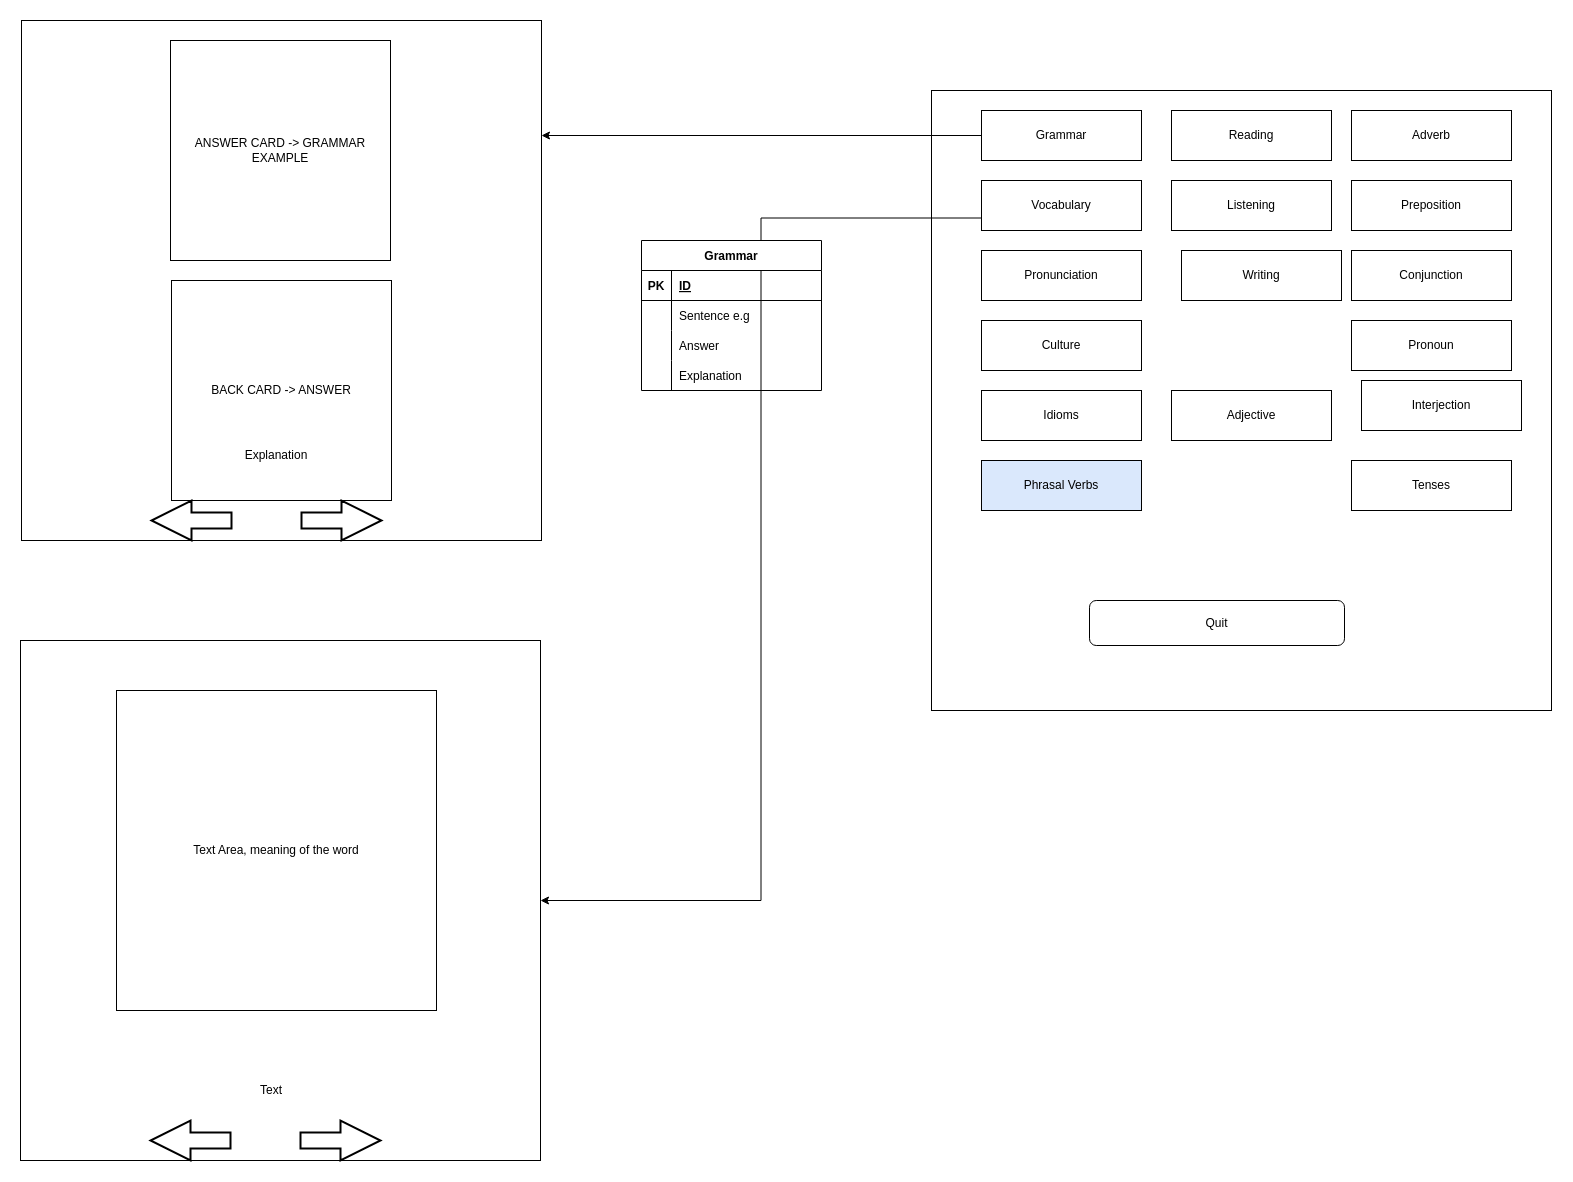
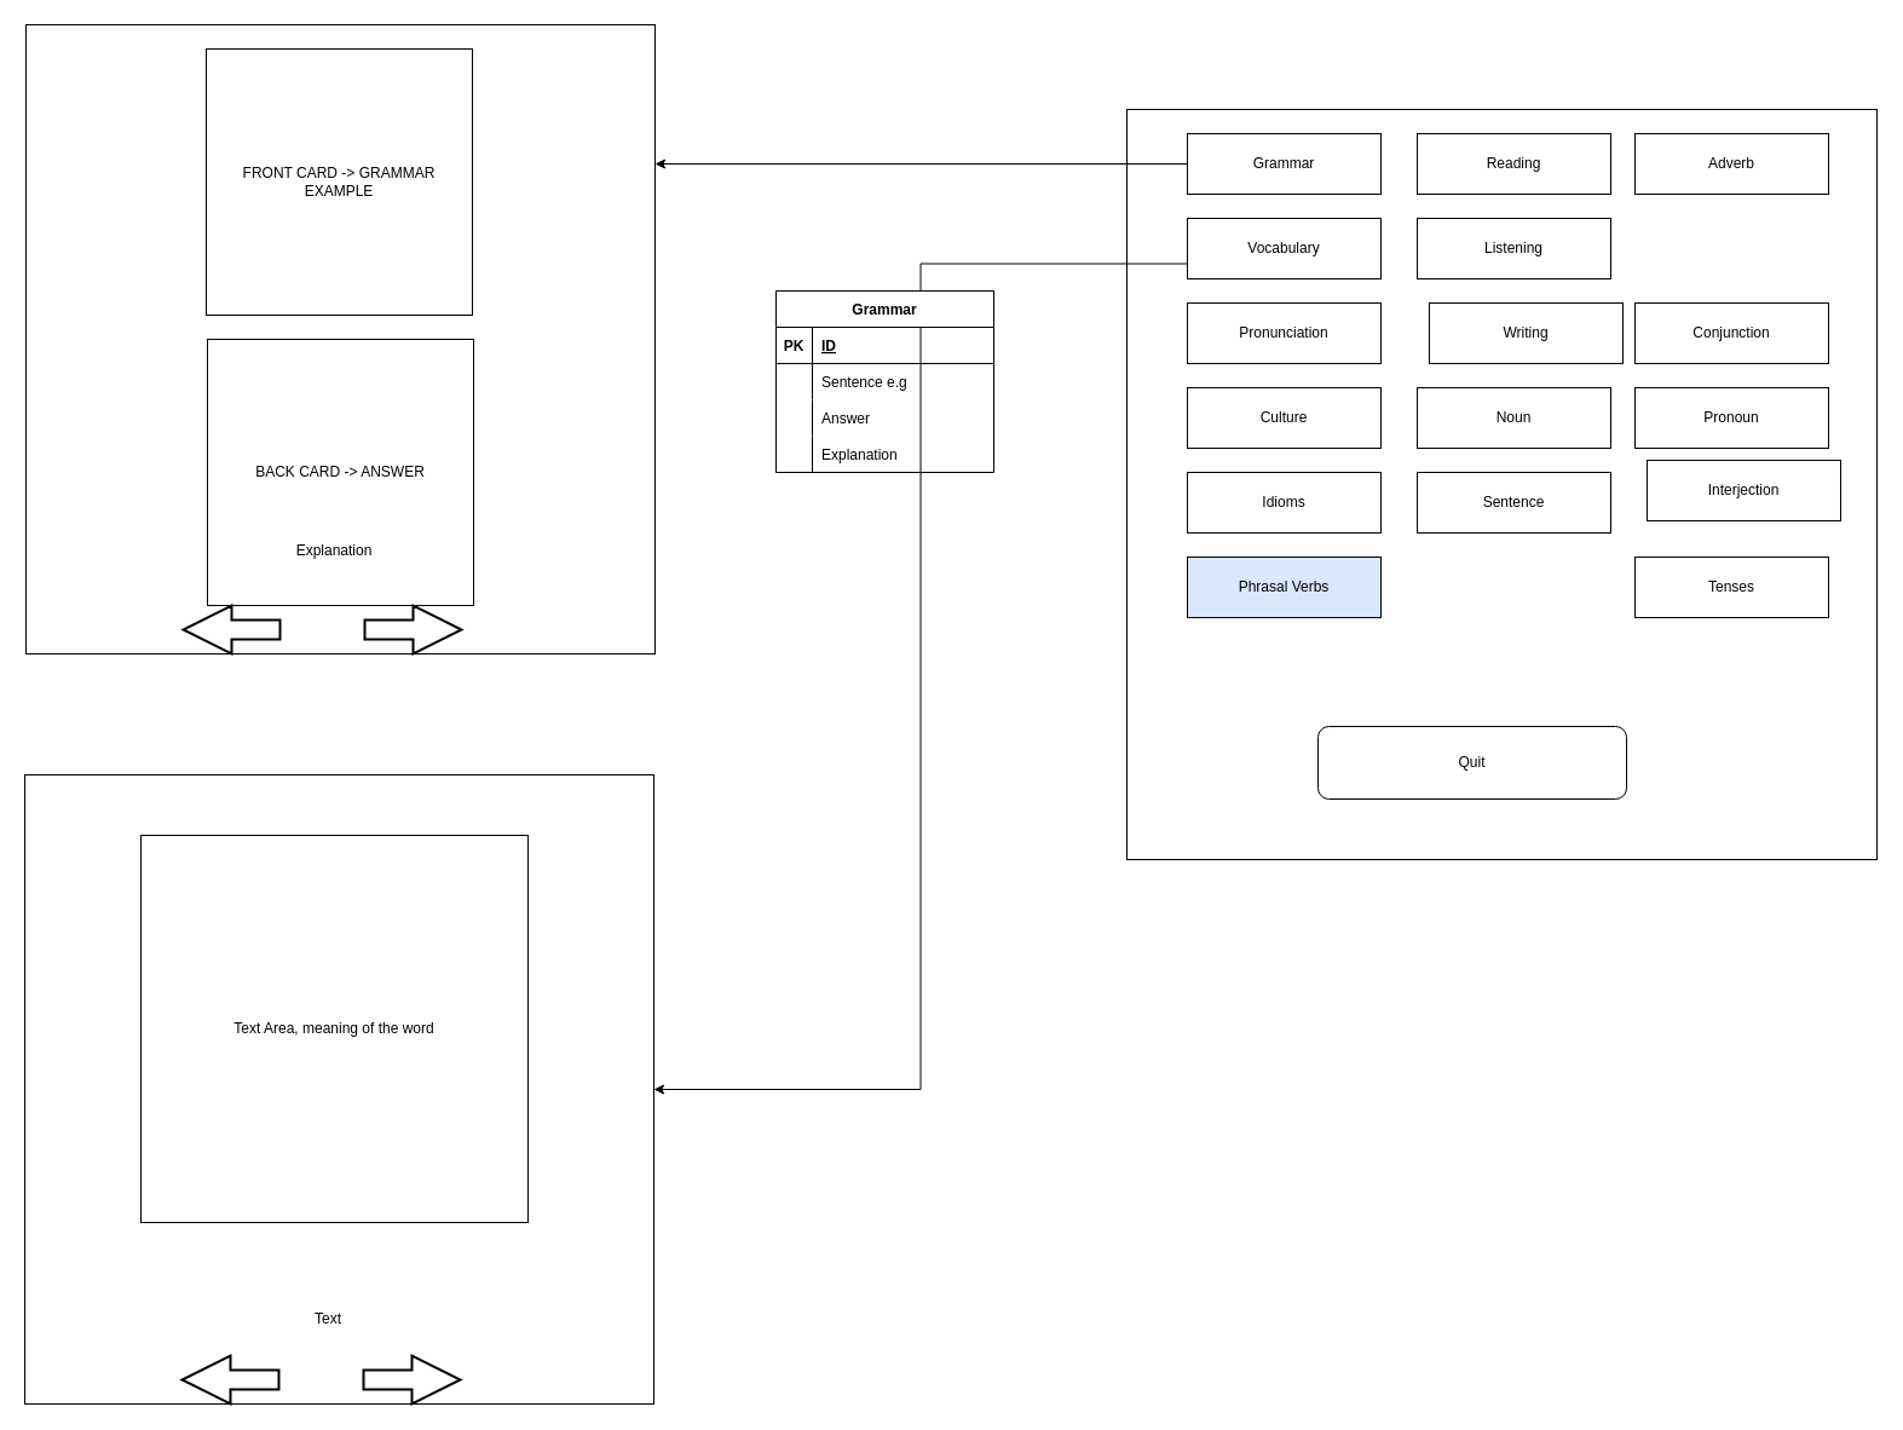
- <mxCell id="24" value="ANSWER CARD -&amp;gt; GRAMMAR EXAMPLE" style="whiteSpace=wrap;html=1;aspect=fixed;" parent="1" vertex="1"><mxGeometry x="170" y="40" width="220" height="220" as="geometry" /></mxCell>
+ <mxCell id="24" value="FRONT CARD -&amp;gt; GRAMMAR EXAMPLE" style="whiteSpace=wrap;html=1;aspect=fixed;" parent="1" vertex="1"><mxGeometry x="170" y="40" width="220" height="220" as="geometry" /></mxCell>
- <mxCell id="17" value="Preposition" style="rounded=0;whiteSpace=wrap;html=1;" parent="1" vertex="1"><mxGeometry x="1351" y="180" width="160" height="50" as="geometry" /></mxCell>
+ <mxCell id="14" value="Noun" style="rounded=0;whiteSpace=wrap;html=1;" parent="1" vertex="1"><mxGeometry x="1171" y="320" width="160" height="50" as="geometry" /></mxCell>
- <mxCell id="15" value="Adjective" style="rounded=0;whiteSpace=wrap;html=1;" parent="1" vertex="1"><mxGeometry x="1171" y="390" width="160" height="50" as="geometry" /></mxCell>
+ <mxCell id="15" value="Sentence" style="rounded=0;whiteSpace=wrap;html=1;" parent="1" vertex="1"><mxGeometry x="1171" y="390" width="160" height="50" as="geometry" /></mxCell>
- <mxCell id="3" value="Quit" style="rounded=1;whiteSpace=wrap;html=1;" parent="1" vertex="1"><mxGeometry x="1089" y="600" width="255" height="45" as="geometry" /></mxCell>
+ <mxCell id="3" value="Quit" style="rounded=1;whiteSpace=wrap;html=1;" parent="1" vertex="1"><mxGeometry x="1089" y="600" width="255" height="60" as="geometry" /></mxCell>
